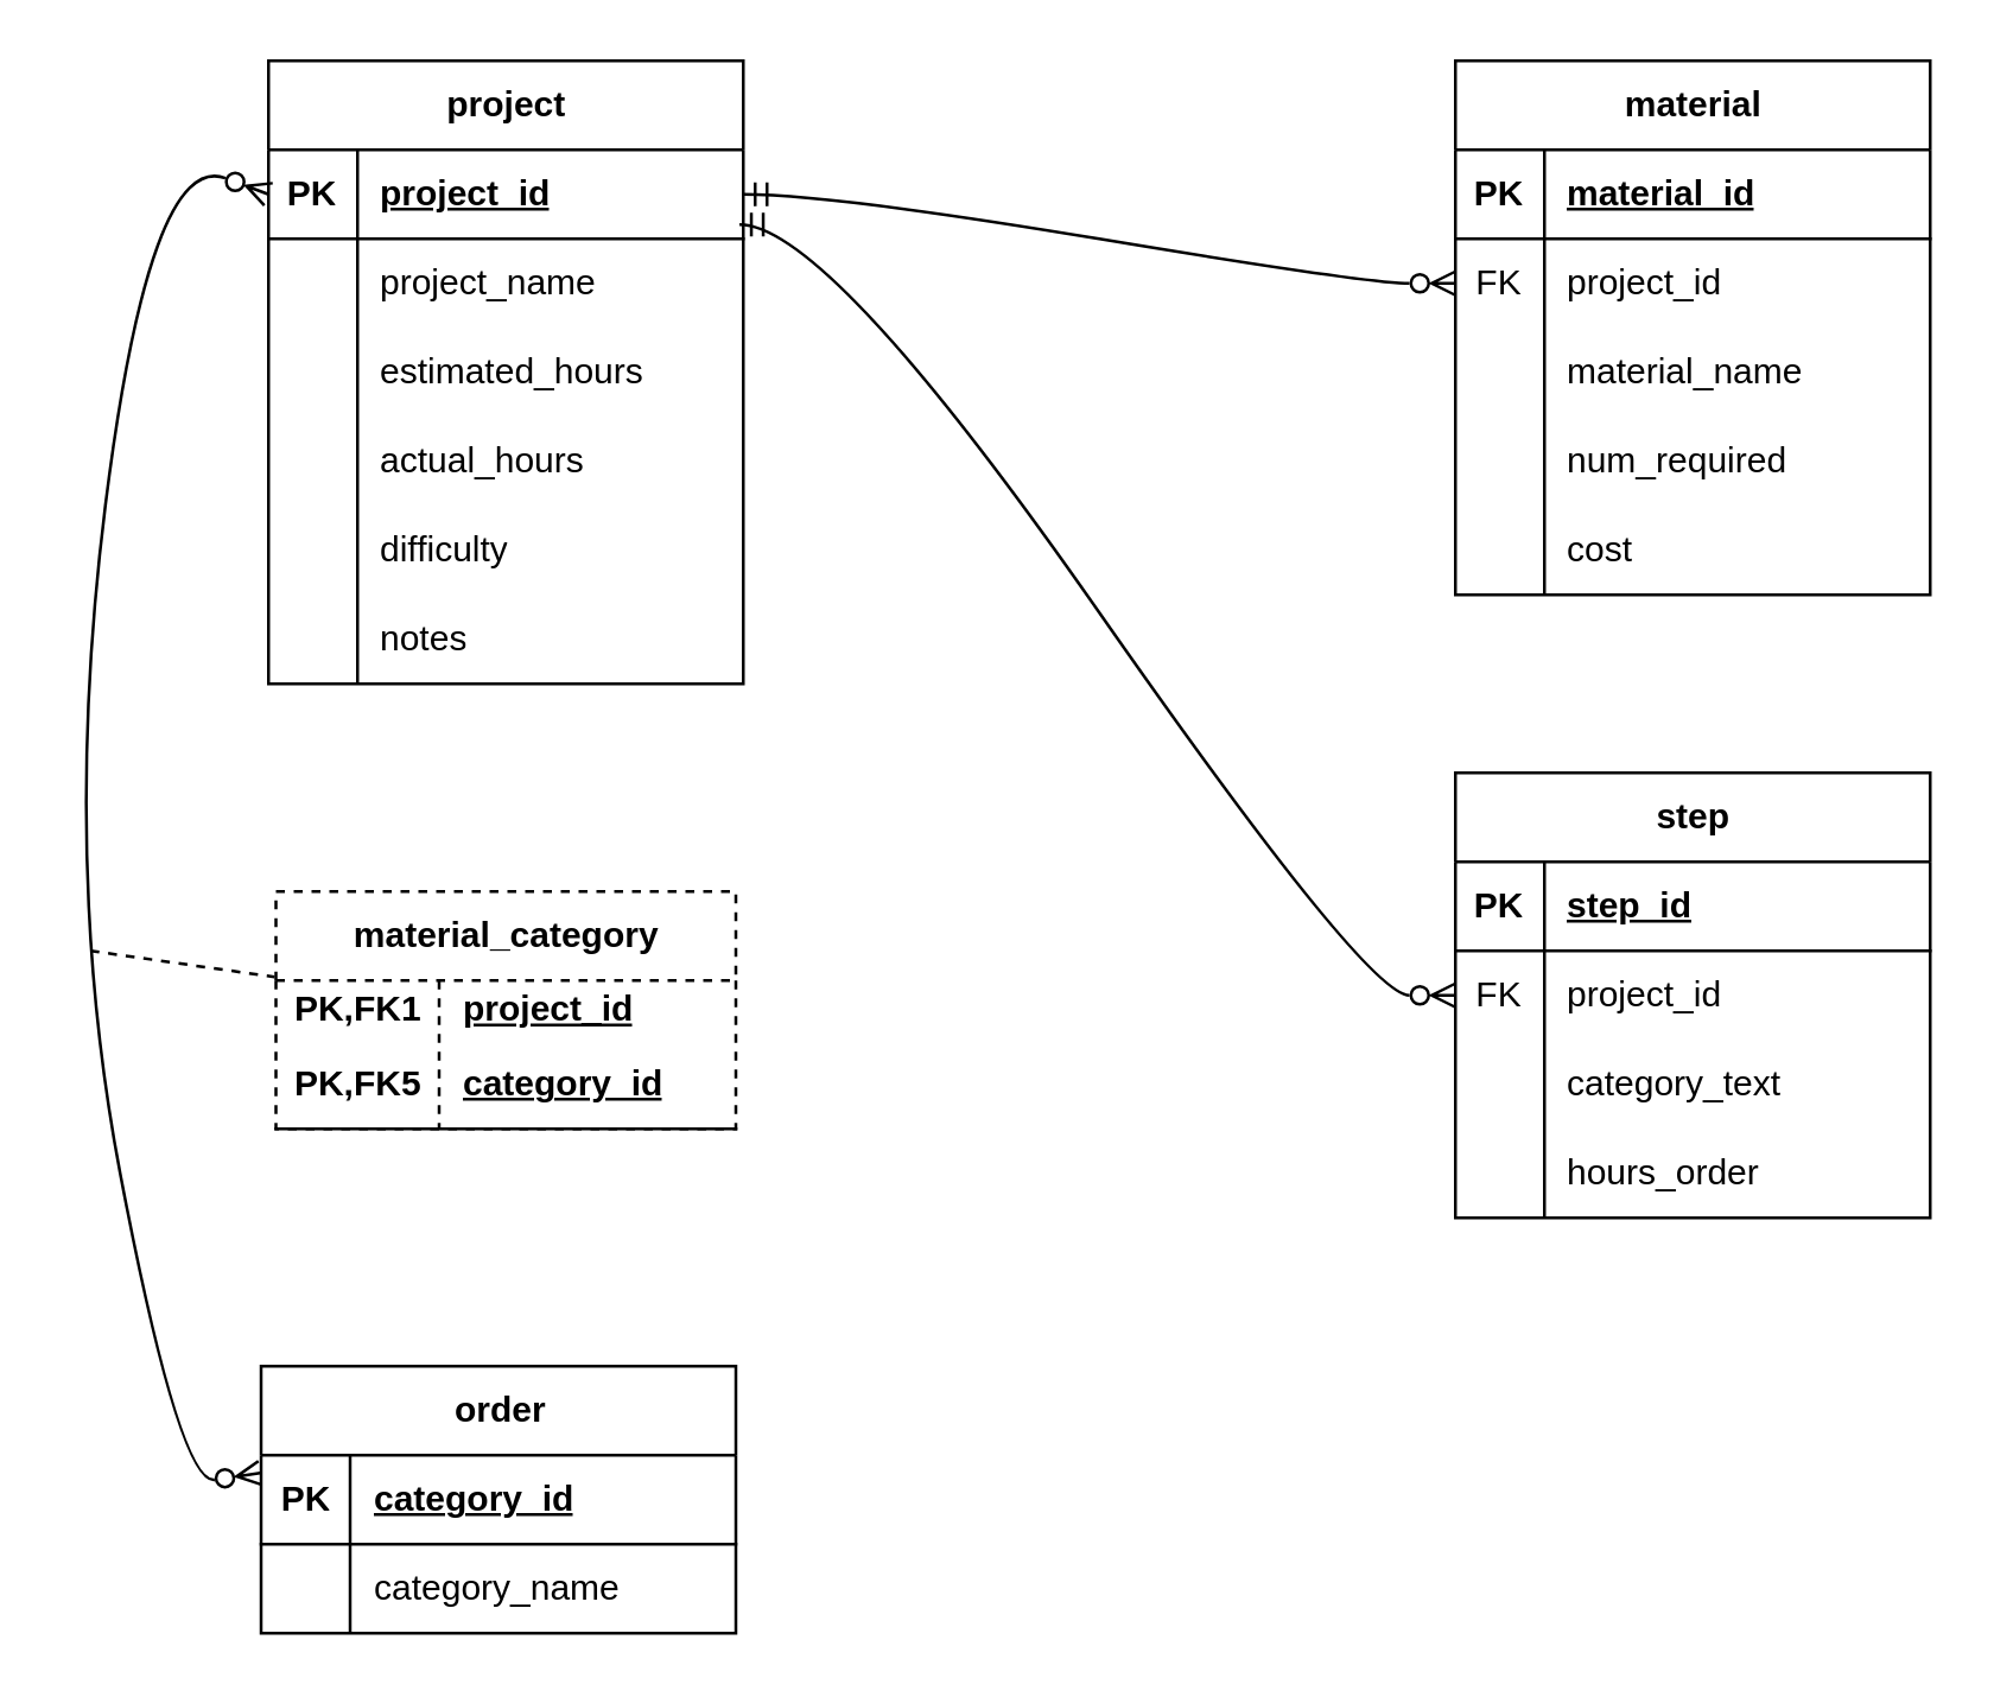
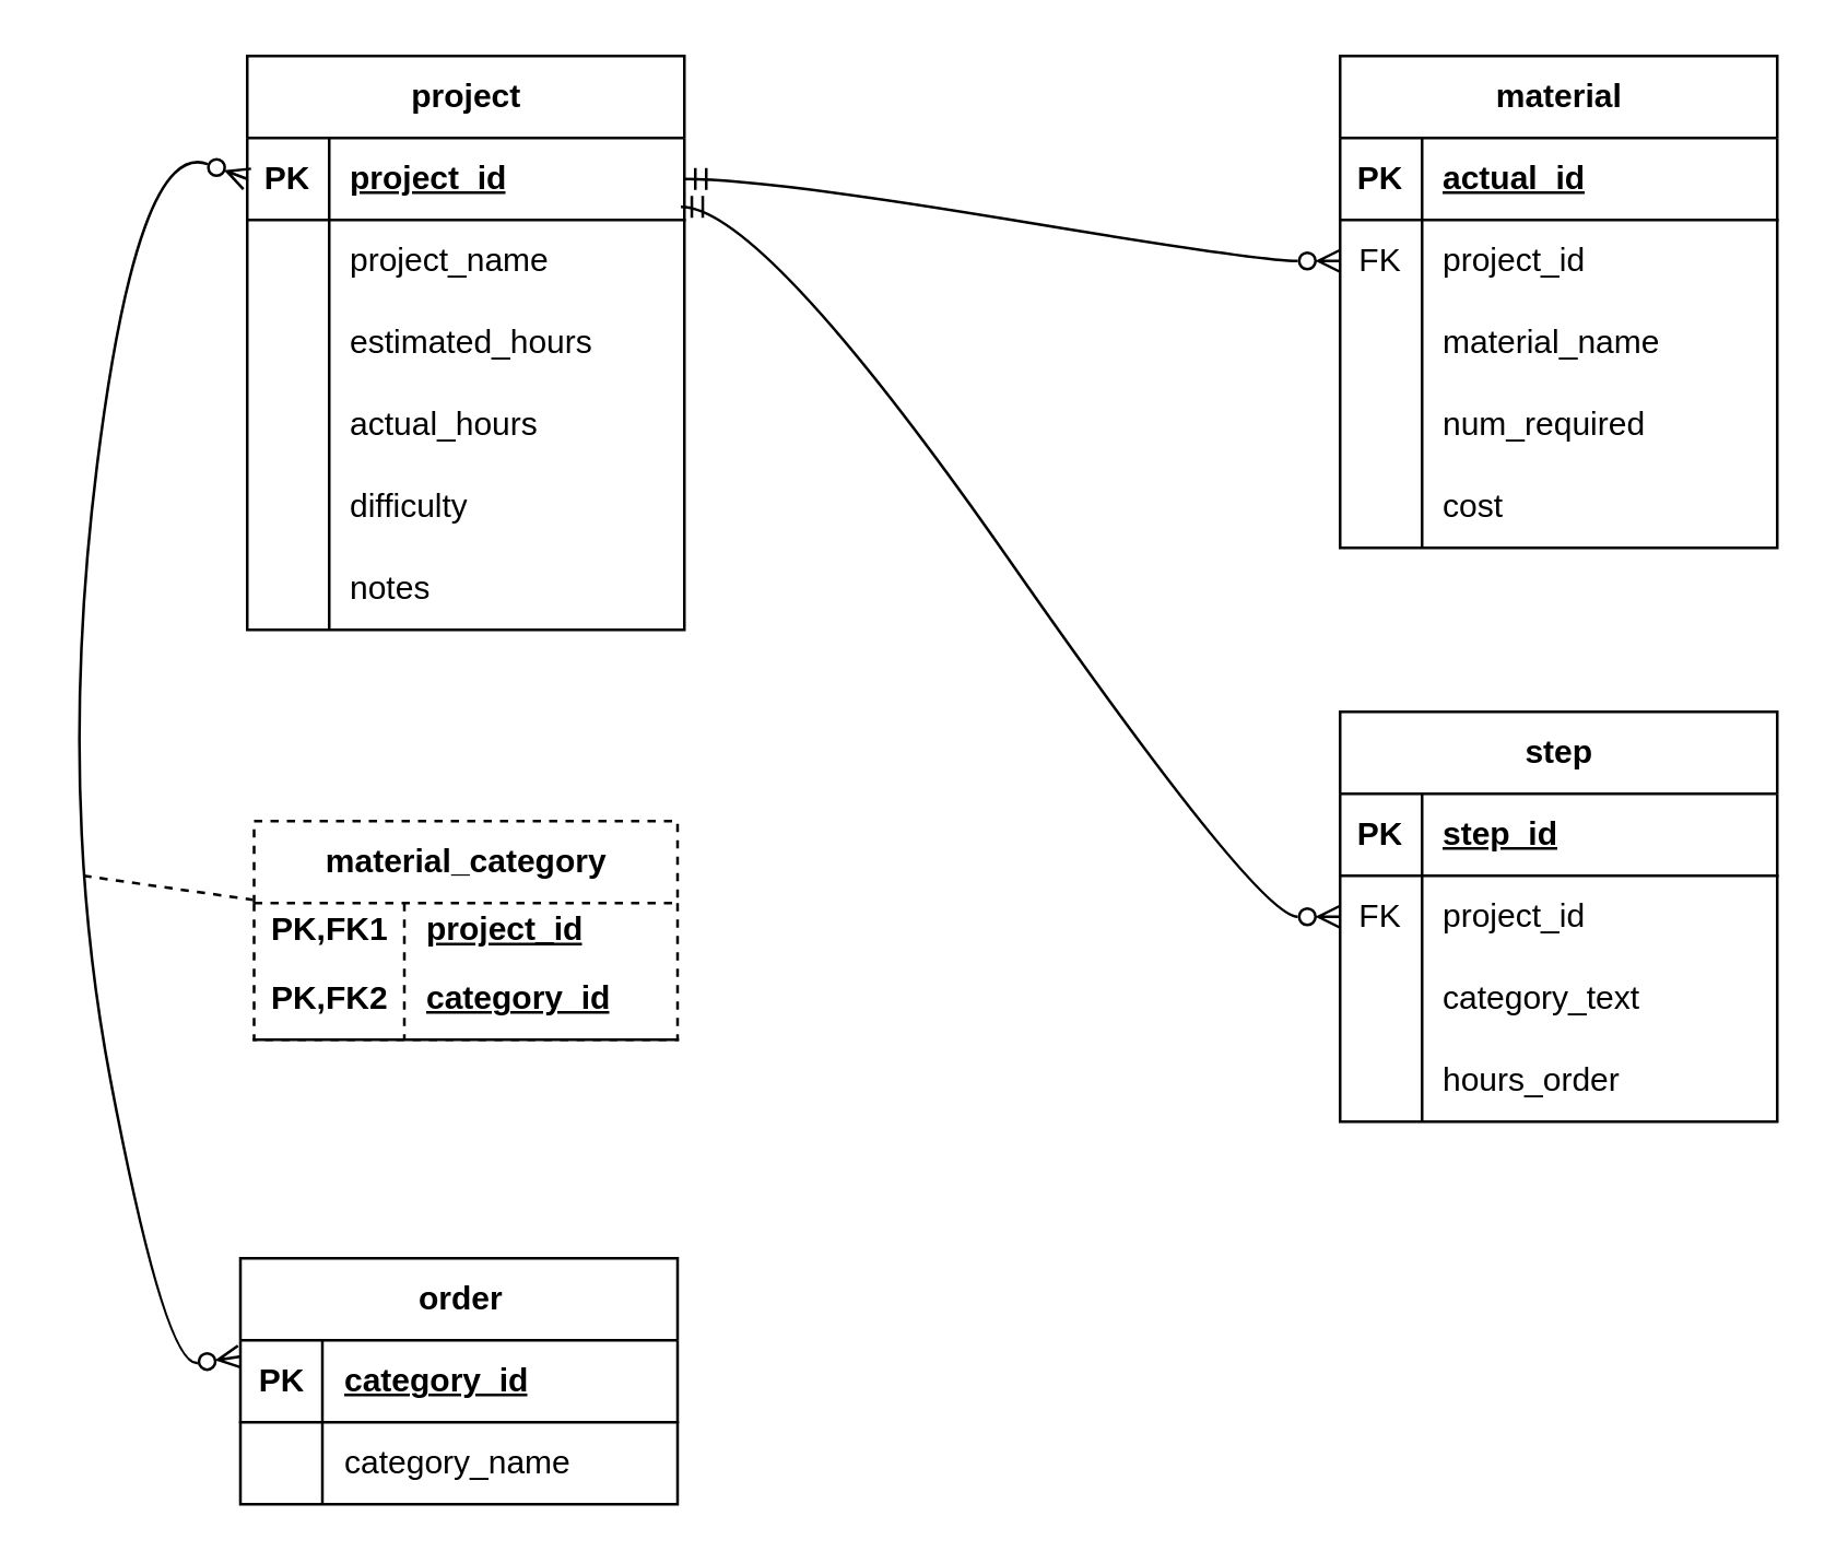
- <mxCell id="31" value="material_id" style="shape=partialRectangle;connectable=0;fillColor=none;top=0;left=0;bottom=0;right=0;align=left;spacingLeft=6;fontStyle=5;overflow=hidden;whiteSpace=wrap;html=1;" vertex="1" parent="29"><mxGeometry x="30" width="130" height="30" as="geometry"><mxRectangle width="130" height="30" as="alternateBounds" /></mxGeometry></mxCell>
+ <mxCell id="31" value="actual_id" style="shape=partialRectangle;connectable=0;fillColor=none;top=0;left=0;bottom=0;right=0;align=left;spacingLeft=6;fontStyle=5;overflow=hidden;whiteSpace=wrap;html=1;" vertex="1" parent="29"><mxGeometry x="30" width="130" height="30" as="geometry"><mxRectangle width="130" height="30" as="alternateBounds" /></mxGeometry></mxCell>
- <mxCell id="62" value="PK,FK5" style="shape=partialRectangle;connectable=0;fillColor=none;top=0;left=0;bottom=0;right=0;fontStyle=1;overflow=hidden;html=1;whiteSpace=wrap;" vertex="1" parent="61"><mxGeometry width="55" height="30" as="geometry"><mxRectangle width="55" height="30" as="alternateBounds" /></mxGeometry></mxCell>
+ <mxCell id="62" value="PK,FK2" style="shape=partialRectangle;connectable=0;fillColor=none;top=0;left=0;bottom=0;right=0;fontStyle=1;overflow=hidden;html=1;whiteSpace=wrap;" vertex="1" parent="61"><mxGeometry width="55" height="30" as="geometry"><mxRectangle width="55" height="30" as="alternateBounds" /></mxGeometry></mxCell>
